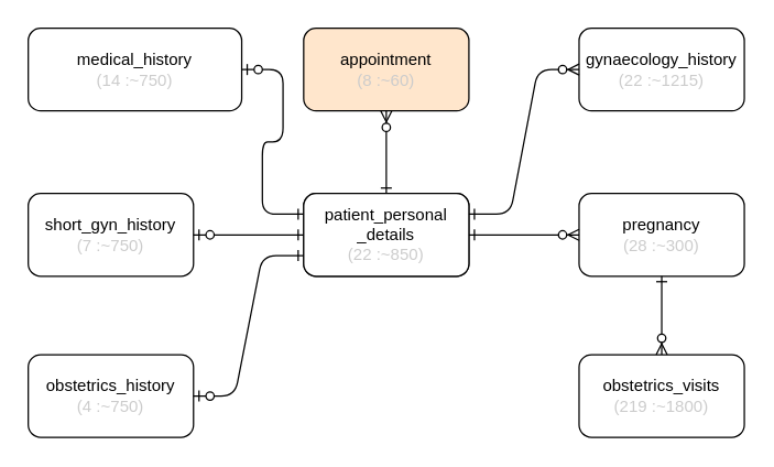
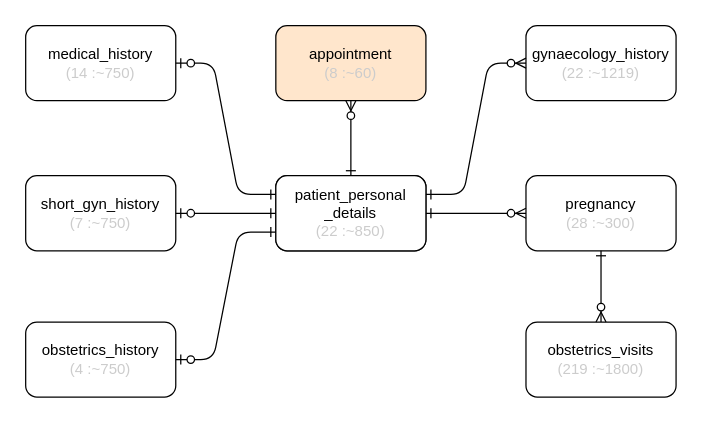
- <mxCell id="4" value="medical_history&lt;br&gt;&lt;font color=&quot;#cccccc&quot;&gt;(14 :~750)&lt;/font&gt;" style="rounded=1;whiteSpace=wrap;html=1;" vertex="1" parent="1"><mxGeometry x="20" y="20" width="155" height="60" as="geometry" /></mxCell>
+ <mxCell id="4" value="medical_history&lt;br&gt;&lt;font color=&quot;#cccccc&quot;&gt;(14 :~750)&lt;/font&gt;" style="rounded=1;whiteSpace=wrap;html=1;" vertex="1" parent="1"><mxGeometry x="20" y="20" width="120" height="60" as="geometry" /></mxCell>
- <mxCell id="9" value="gynaecology_history&lt;br&gt;&lt;font color=&quot;#cccccc&quot;&gt;(22 :~1215)&lt;/font&gt;" style="rounded=1;whiteSpace=wrap;html=1;" vertex="1" parent="1"><mxGeometry x="420" y="20" width="120" height="60" as="geometry" /></mxCell>
+ <mxCell id="9" value="gynaecology_history&lt;br&gt;&lt;font color=&quot;#cccccc&quot;&gt;(22 :~1219)&lt;/font&gt;" style="rounded=1;whiteSpace=wrap;html=1;" vertex="1" parent="1"><mxGeometry x="420" y="20" width="120" height="60" as="geometry" /></mxCell>
